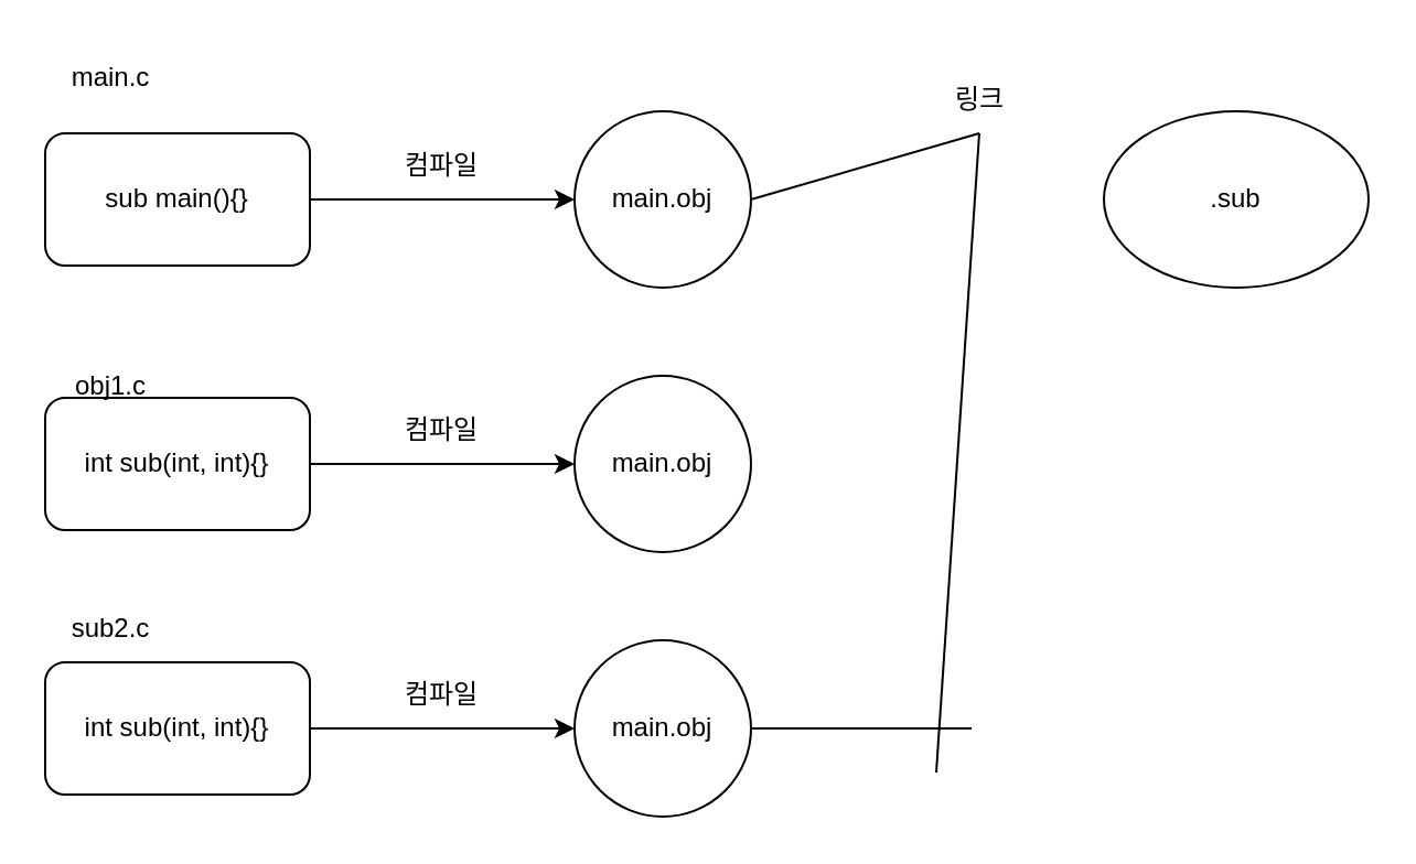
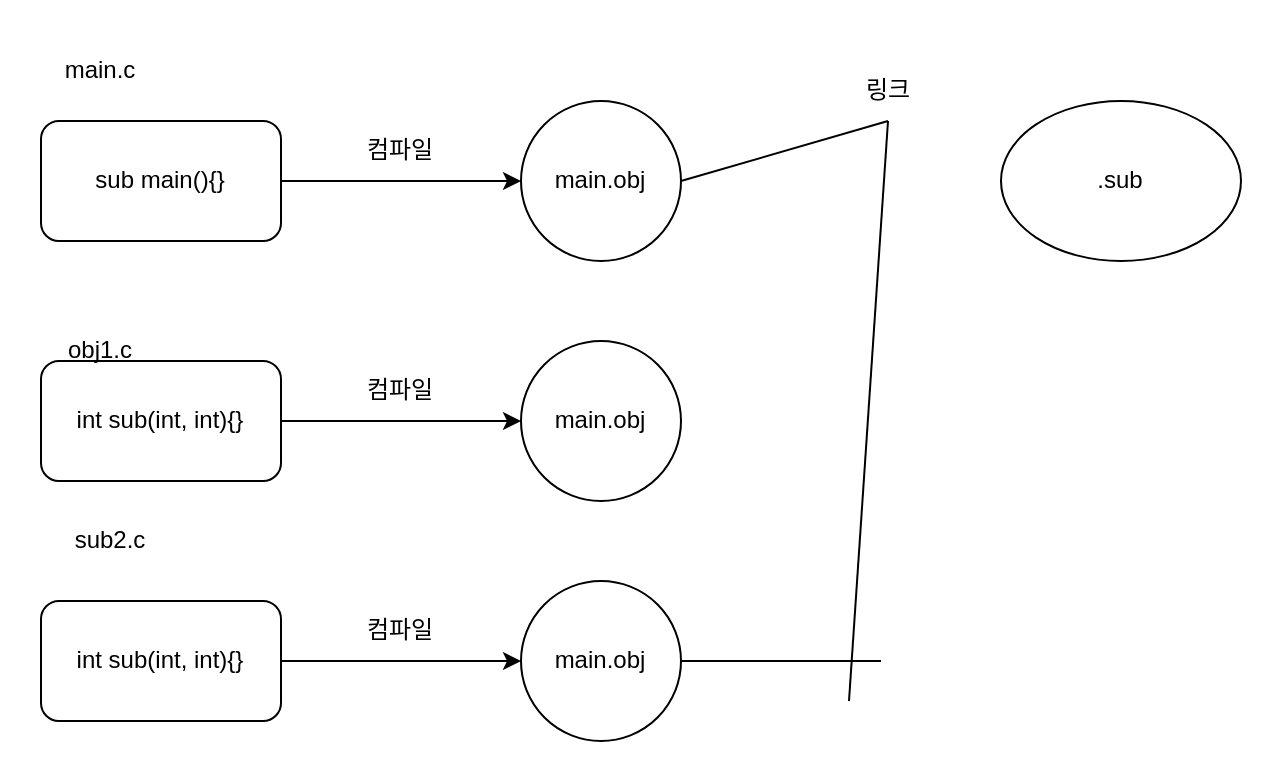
- <mxCell id="12" value="sub2.c" style="text;html=1;strokeColor=none;fillColor=none;align=center;verticalAlign=middle;whiteSpace=wrap;rounded=0;" vertex="1" parent="1"><mxGeometry x="20" y="270" width="60" height="30" as="geometry" /></mxCell>
+ <mxCell id="12" value="sub2.c" style="text;html=1;strokeColor=none;fillColor=none;align=center;verticalAlign=middle;whiteSpace=wrap;rounded=0;" vertex="1" parent="1"><mxGeometry x="25" y="255" width="60" height="30" as="geometry" /></mxCell>
